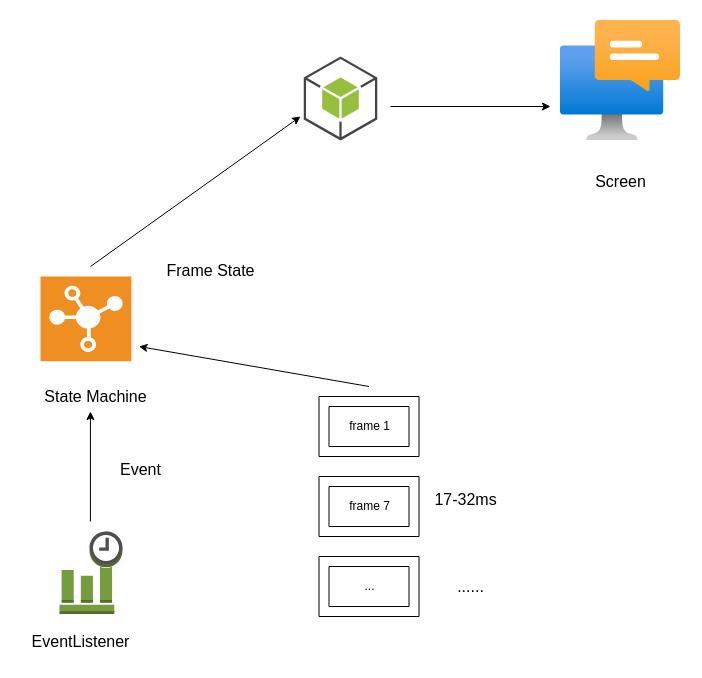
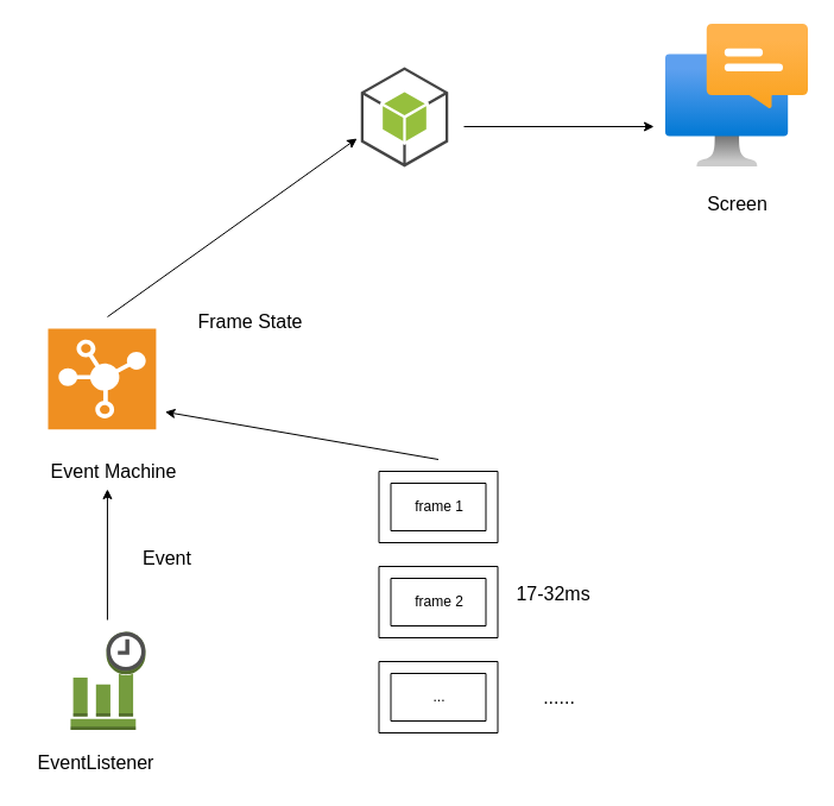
- <mxCell id="14" value="&lt;font style=&quot;font-size: 16px;&quot;&gt;Screen&lt;/font&gt;" style="text;html=1;align=center;verticalAlign=middle;resizable=0;points=[];autosize=1;strokeColor=none;fillColor=none;" vertex="1" parent="1"><mxGeometry x="585" y="166" width="70" height="30" as="geometry" /></mxCell>
+ <mxCell id="14" value="&lt;font style=&quot;font-size: 16px;&quot;&gt;Screen&lt;/font&gt;" style="text;html=1;align=center;verticalAlign=middle;resizable=0;points=[];autosize=1;strokeColor=none;fillColor=none;" vertex="1" parent="1"><mxGeometry x="585" y="156" width="70" height="30" as="geometry" /></mxCell>
- <mxCell id="17" value="&lt;font style=&quot;font-size: 16px;&quot;&gt;State Machine&lt;/font&gt;" style="text;html=1;align=center;verticalAlign=middle;resizable=0;points=[];autosize=1;strokeColor=none;fillColor=none;" vertex="1" parent="1"><mxGeometry x="30.45" y="381" width="130" height="30" as="geometry" /></mxCell>
+ <mxCell id="17" value="&lt;font style=&quot;font-size: 16px;&quot;&gt;Event Machine&lt;/font&gt;" style="text;html=1;align=center;verticalAlign=middle;resizable=0;points=[];autosize=1;strokeColor=none;fillColor=none;" vertex="1" parent="1"><mxGeometry x="30.45" y="381" width="130" height="30" as="geometry" /></mxCell>
- <mxCell id="10" value="frame 7" style="text;html=1;align=center;verticalAlign=middle;resizable=0;points=[];autosize=1;strokeColor=none;fillColor=none;" vertex="1" parent="1"><mxGeometry x="338.5" y="491" width="60" height="30" as="geometry" /></mxCell>
+ <mxCell id="10" value="frame 2" style="text;html=1;align=center;verticalAlign=middle;resizable=0;points=[];autosize=1;strokeColor=none;fillColor=none;" vertex="1" parent="1"><mxGeometry x="338.5" y="491" width="60" height="30" as="geometry" /></mxCell>
